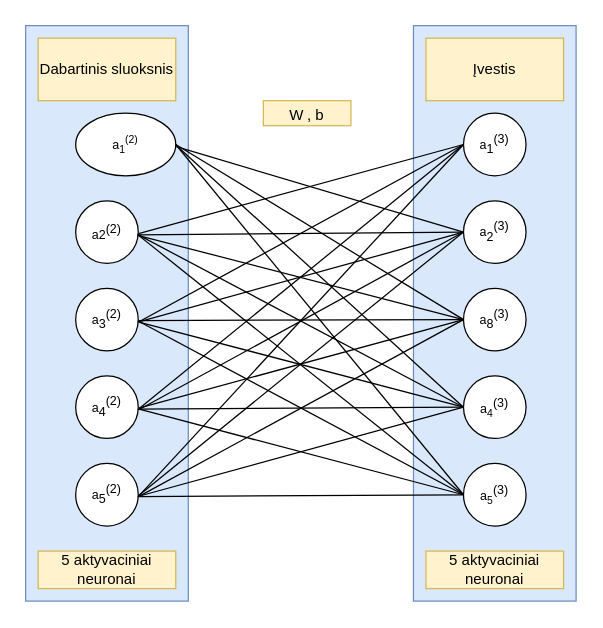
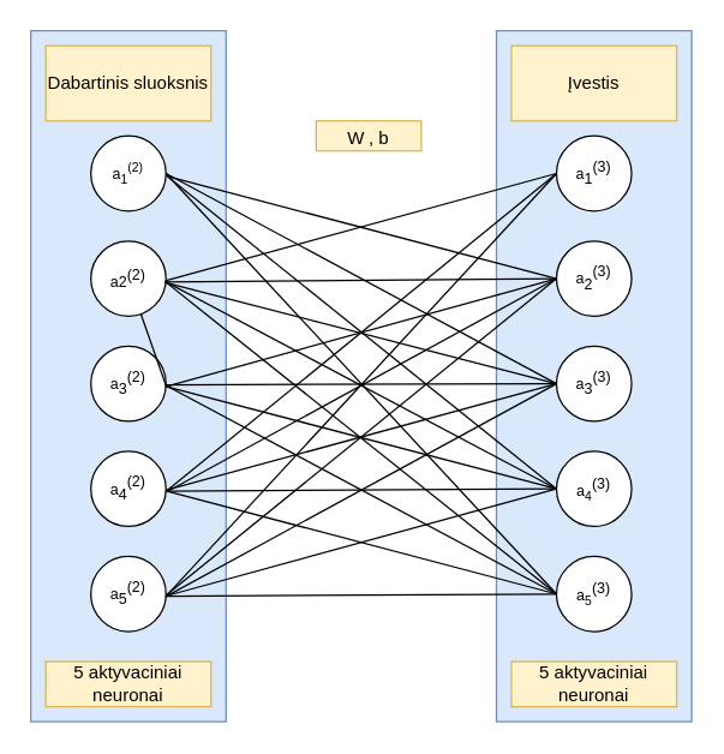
- <mxCell id="12" value="&lt;span style=&quot;font-size: 10px&quot;&gt;a&lt;sub&gt;1&lt;/sub&gt;&lt;sup&gt;(2)&lt;/sup&gt;&lt;/span&gt;" style="ellipse;whiteSpace=wrap;html=1;aspect=fixed;" parent="1" vertex="1"><mxGeometry x="60" y="90" width="80" height="50" as="geometry" /></mxCell>
+ <mxCell id="12" value="&lt;span style=&quot;font-size: 10px&quot;&gt;a&lt;sub&gt;1&lt;/sub&gt;&lt;sup&gt;(2)&lt;/sup&gt;&lt;/span&gt;" style="ellipse;whiteSpace=wrap;html=1;aspect=fixed;" parent="1" vertex="1"><mxGeometry x="60" y="90" width="50" height="50" as="geometry" /></mxCell>
- <mxCell id="26" value="" style="endArrow=none;html=1;exitX=1.005;exitY=0.537;exitDx=0;exitDy=0;entryX=0;entryY=0.5;entryDx=0;entryDy=0;exitPerimeter=0;" parent="1" source="6" target="13" edge="1"><mxGeometry width="50" height="50" relative="1" as="geometry"><mxPoint x="260" y="255" as="sourcePoint" /><mxPoint x="370" y="465" as="targetPoint" /></mxGeometry></mxCell>
+ <mxCell id="26" value="" style="endArrow=none;html=1;exitX=1.005;exitY=0.537;exitDx=0;exitDy=0;exitPerimeter=0;" parent="1" source="6" target="7" edge="1"><mxGeometry width="50" height="50" relative="1" as="geometry"><mxPoint x="260" y="255" as="sourcePoint" /><mxPoint x="370" y="465" as="targetPoint" /></mxGeometry></mxCell>
- <mxCell id="10" value="&lt;span style=&quot;font-size: 10px&quot;&gt;a&lt;/span&gt;&lt;sub&gt;8&lt;/sub&gt;&lt;sup&gt;(3)&lt;/sup&gt;" style="ellipse;whiteSpace=wrap;html=1;aspect=fixed;" parent="1" vertex="1"><mxGeometry x="370" y="230" width="50" height="50" as="geometry" /></mxCell>
+ <mxCell id="10" value="&lt;span style=&quot;font-size: 10px&quot;&gt;a&lt;/span&gt;&lt;sub&gt;3&lt;/sub&gt;&lt;sup&gt;(3)&lt;/sup&gt;" style="ellipse;whiteSpace=wrap;html=1;aspect=fixed;" parent="1" vertex="1"><mxGeometry x="370" y="230" width="50" height="50" as="geometry" /></mxCell>
